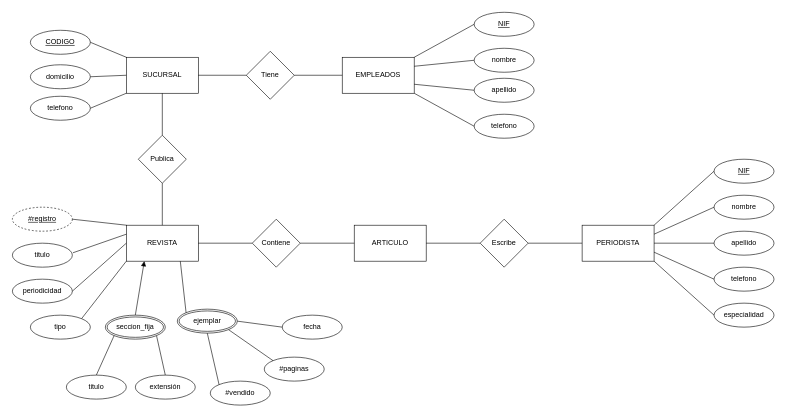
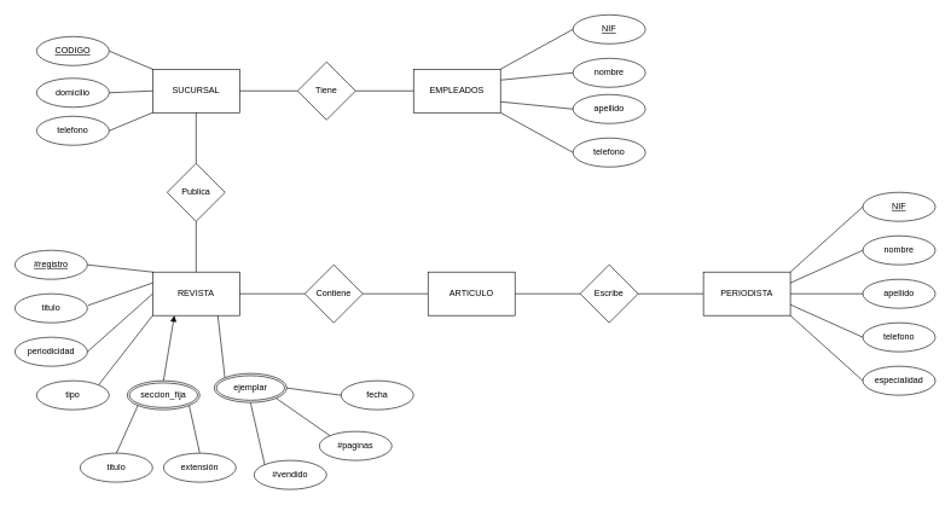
- <mxCell id="33" value="#registro" style="ellipse;whiteSpace=wrap;html=1;align=center;fontStyle=4;dashed=1;" vertex="1" parent="1"><mxGeometry x="20" y="345" width="100" height="40" as="geometry" /></mxCell>
+ <mxCell id="33" value="#registro" style="ellipse;whiteSpace=wrap;html=1;align=center;fontStyle=4;" vertex="1" parent="1"><mxGeometry x="20" y="345" width="100" height="40" as="geometry" /></mxCell>
